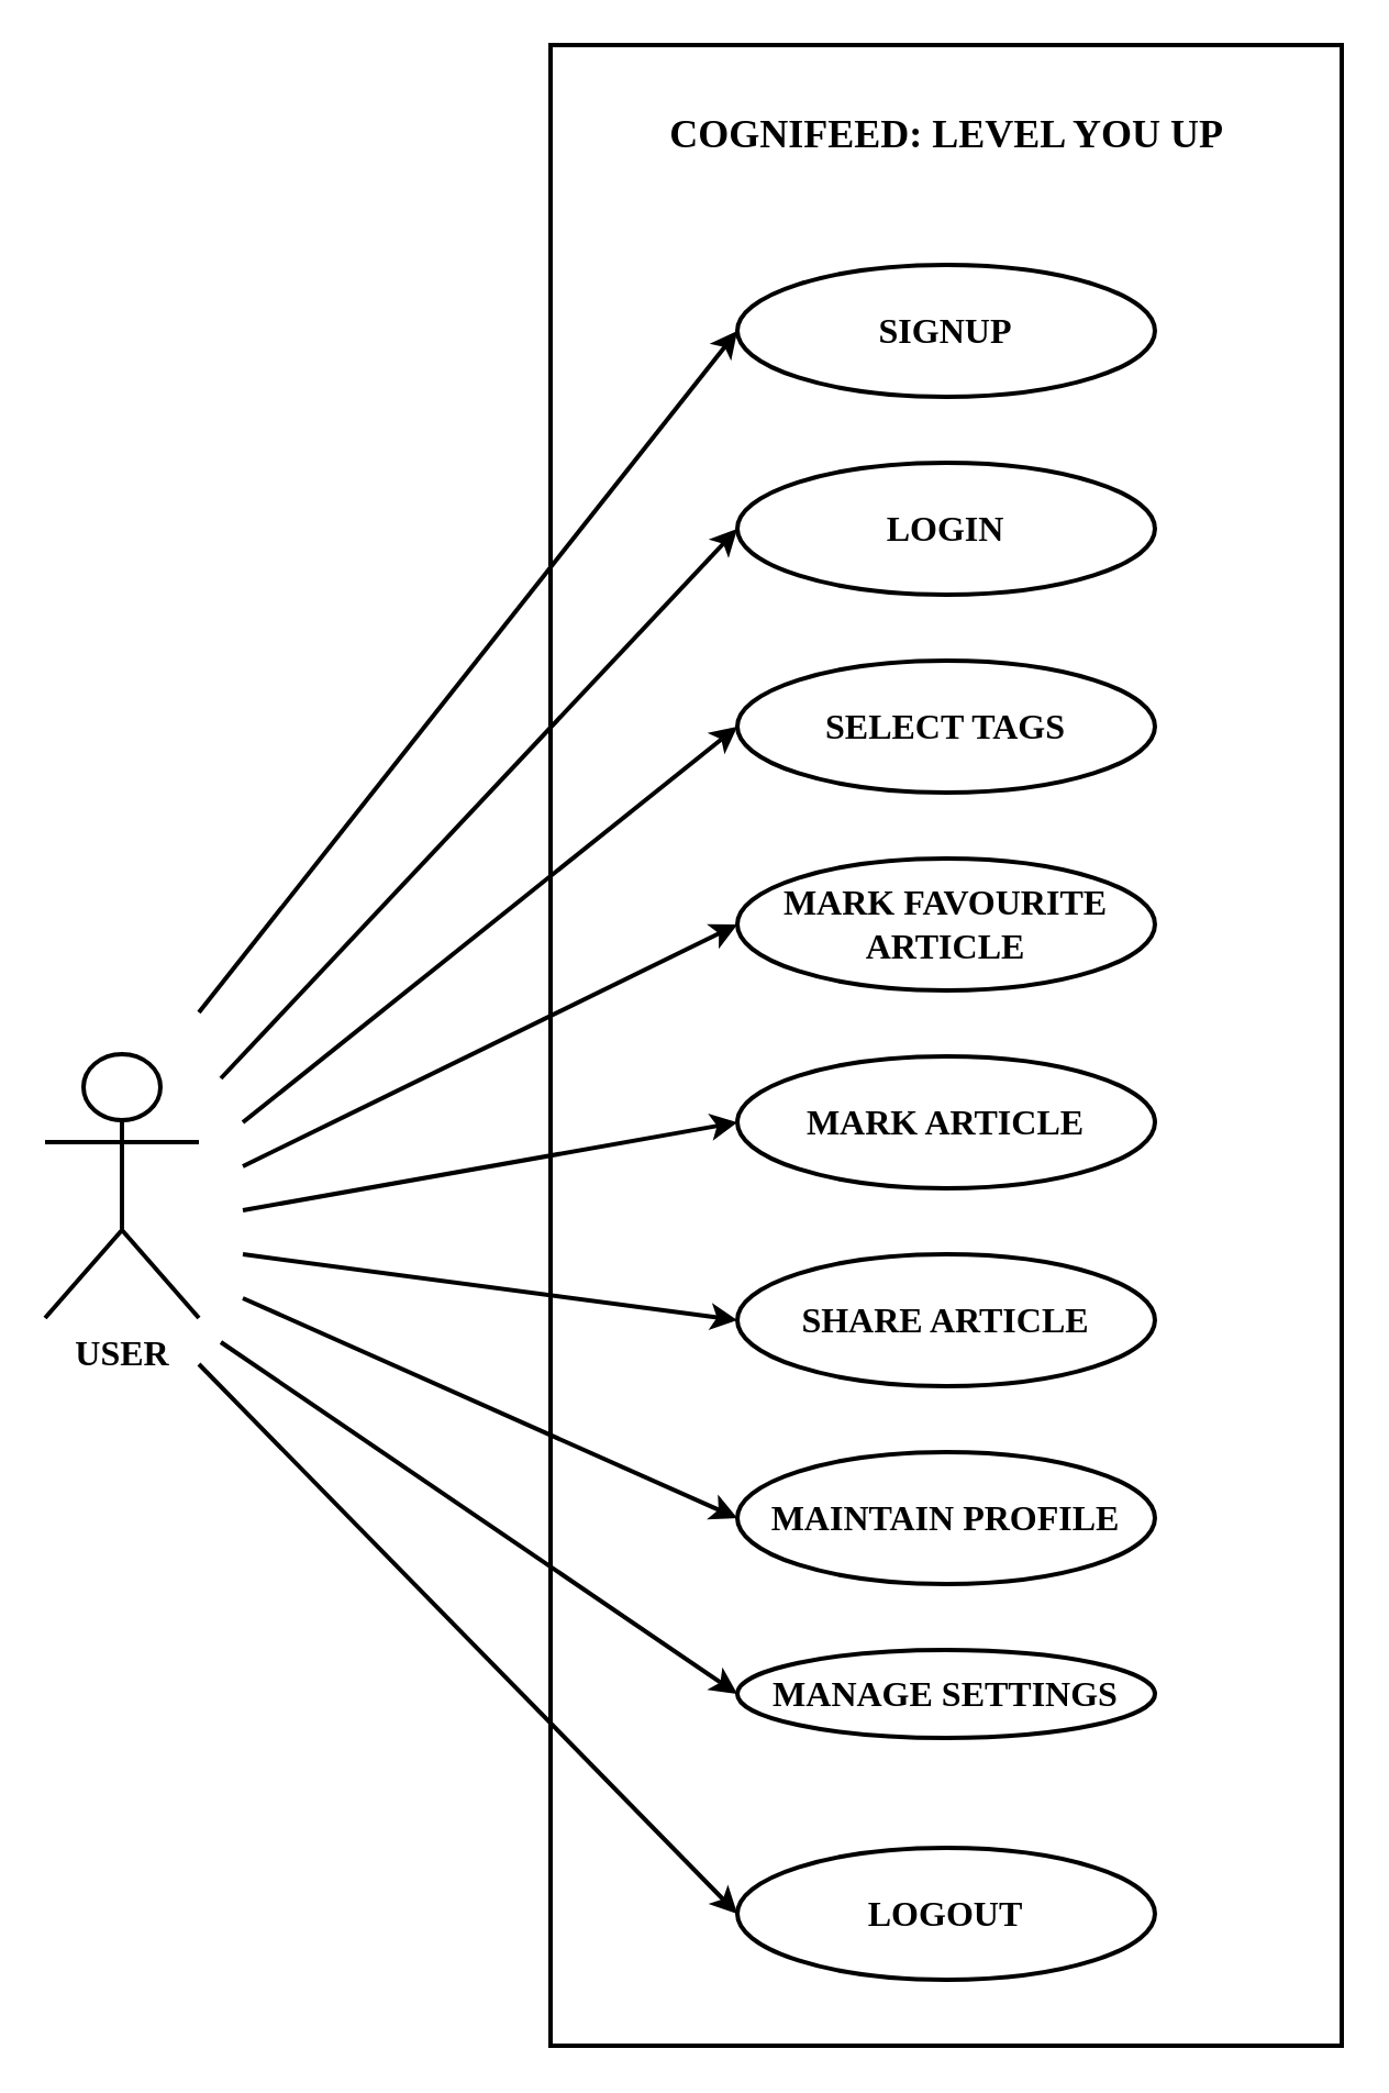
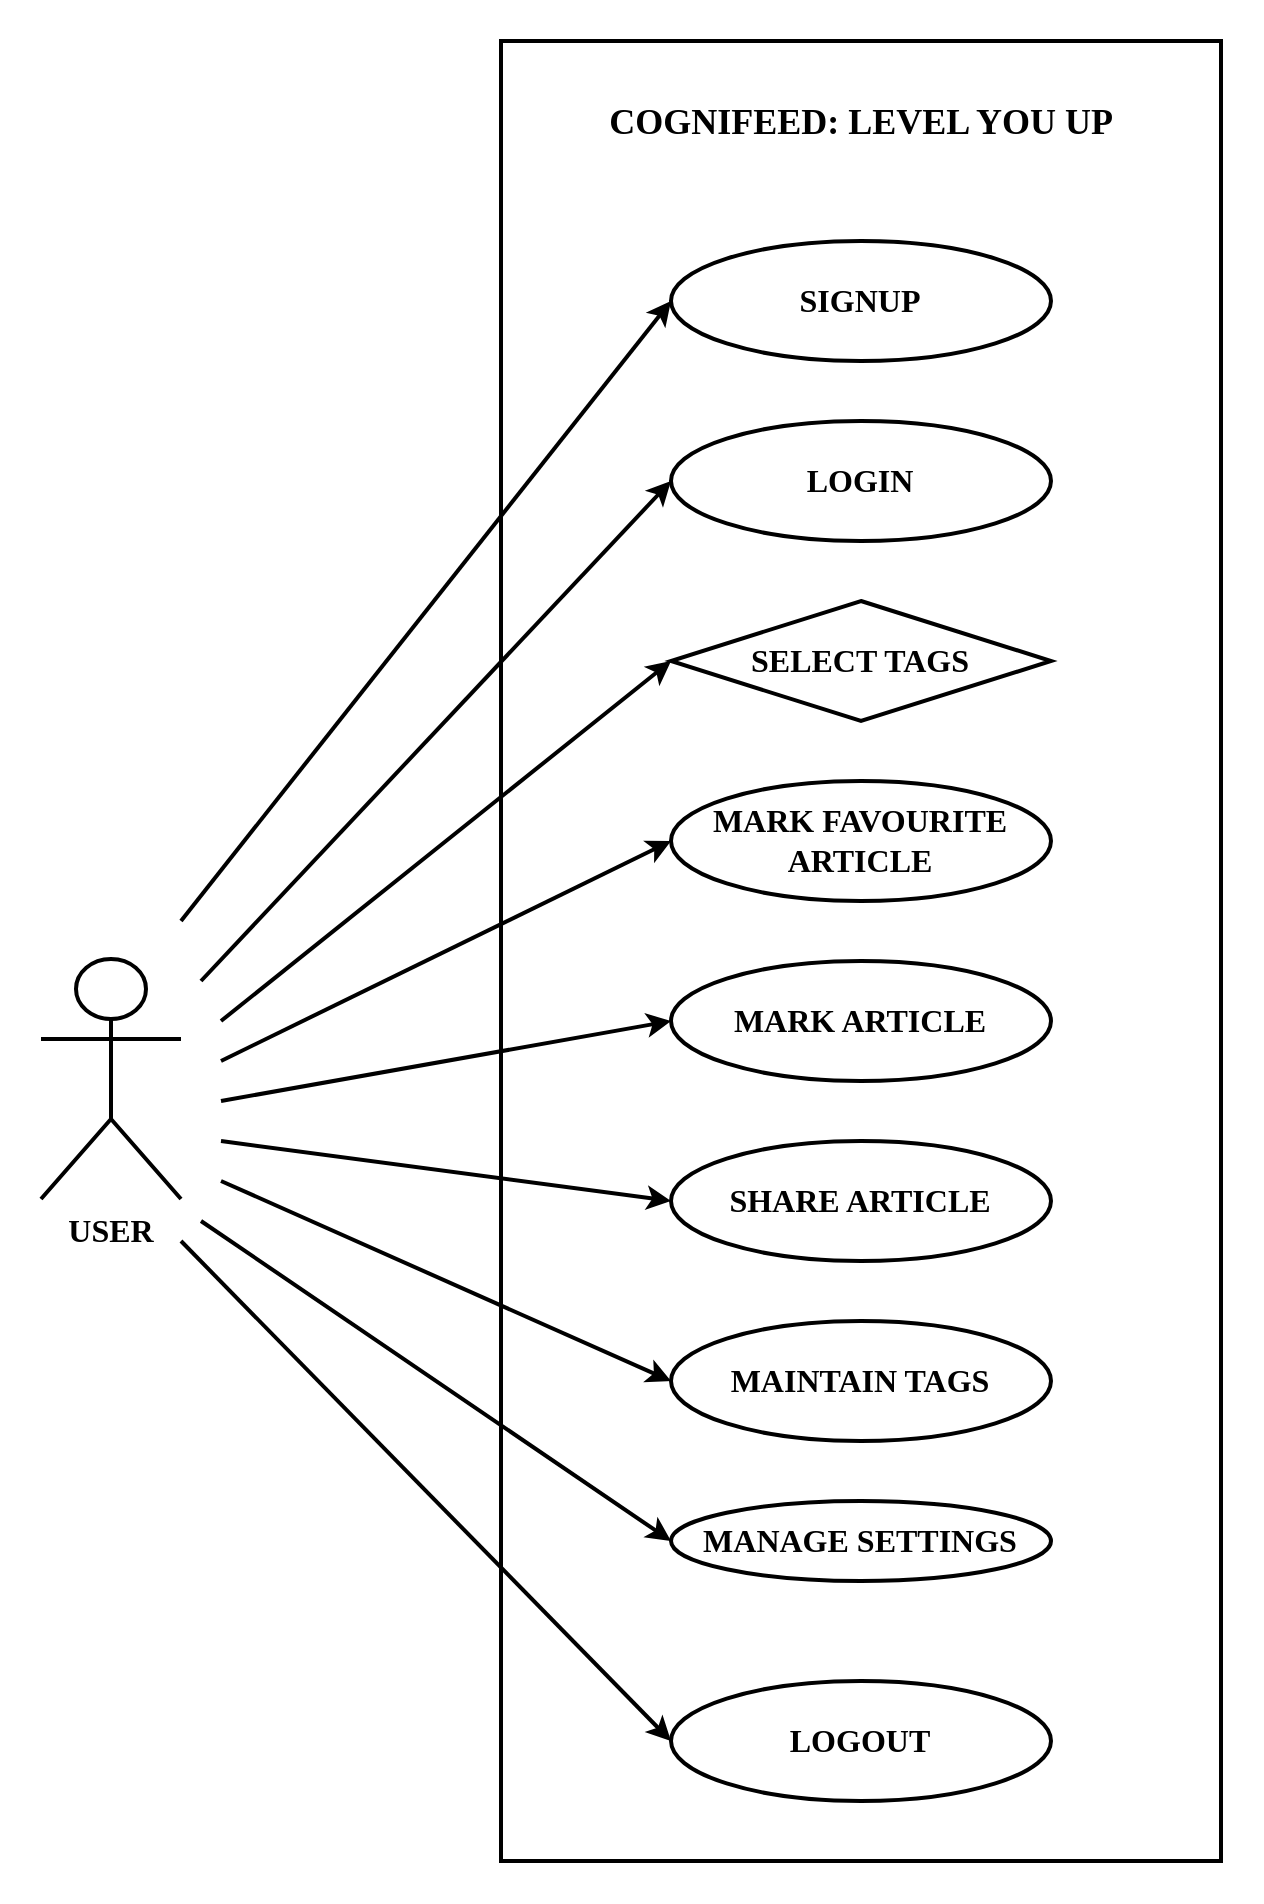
- <mxCell id="9" value="SELECT TAGS" style="ellipse;whiteSpace=wrap;html=1;fontSize=16;fontFamily=Times New Roman;strokeWidth=2;fontStyle=1" vertex="1" parent="1"><mxGeometry x="335" y="300" width="190" height="60" as="geometry" /></mxCell>
+ <mxCell id="9" value="SELECT TAGS" style="rhombus;whiteSpace=wrap;html=1;fontSize=16;fontFamily=Times New Roman;strokeWidth=2;fontStyle=1;" vertex="1" parent="1"><mxGeometry x="335" y="300" width="190" height="60" as="geometry" /></mxCell>
- <mxCell id="17" value="MAINTAIN PROFILE" style="ellipse;whiteSpace=wrap;html=1;fontSize=16;fontFamily=Times New Roman;strokeWidth=2;fontStyle=1" vertex="1" parent="1"><mxGeometry x="335" y="660" width="190" height="60" as="geometry" /></mxCell>
+ <mxCell id="17" value="MAINTAIN TAGS" style="ellipse;whiteSpace=wrap;html=1;fontSize=16;fontFamily=Times New Roman;strokeWidth=2;fontStyle=1" vertex="1" parent="1"><mxGeometry x="335" y="660" width="190" height="60" as="geometry" /></mxCell>
